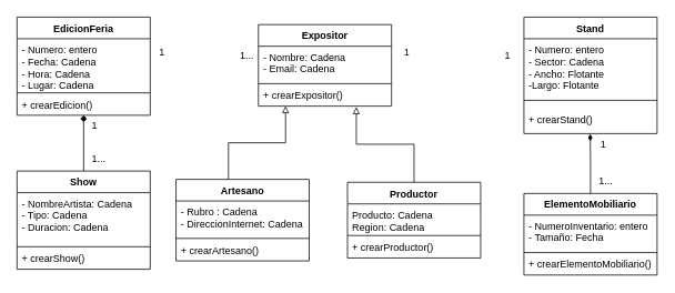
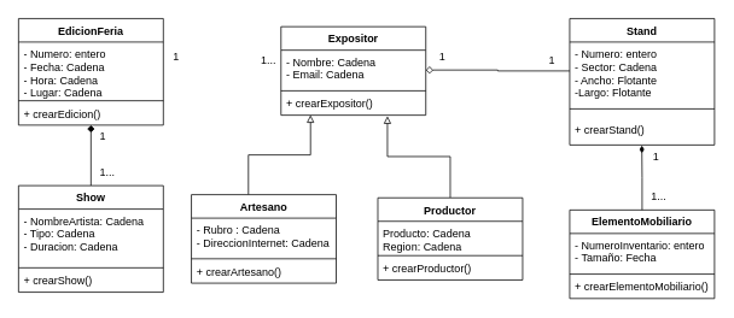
+ <mxCell id="33" style="edgeStyle=orthogonalEdgeStyle;rounded=0;orthogonalLoop=1;jettySize=auto;html=1;endArrow=diamond;endFill=0;" edge="1" parent="1" source="8" target="16"><mxGeometry relative="1" as="geometry" /></mxCell>
